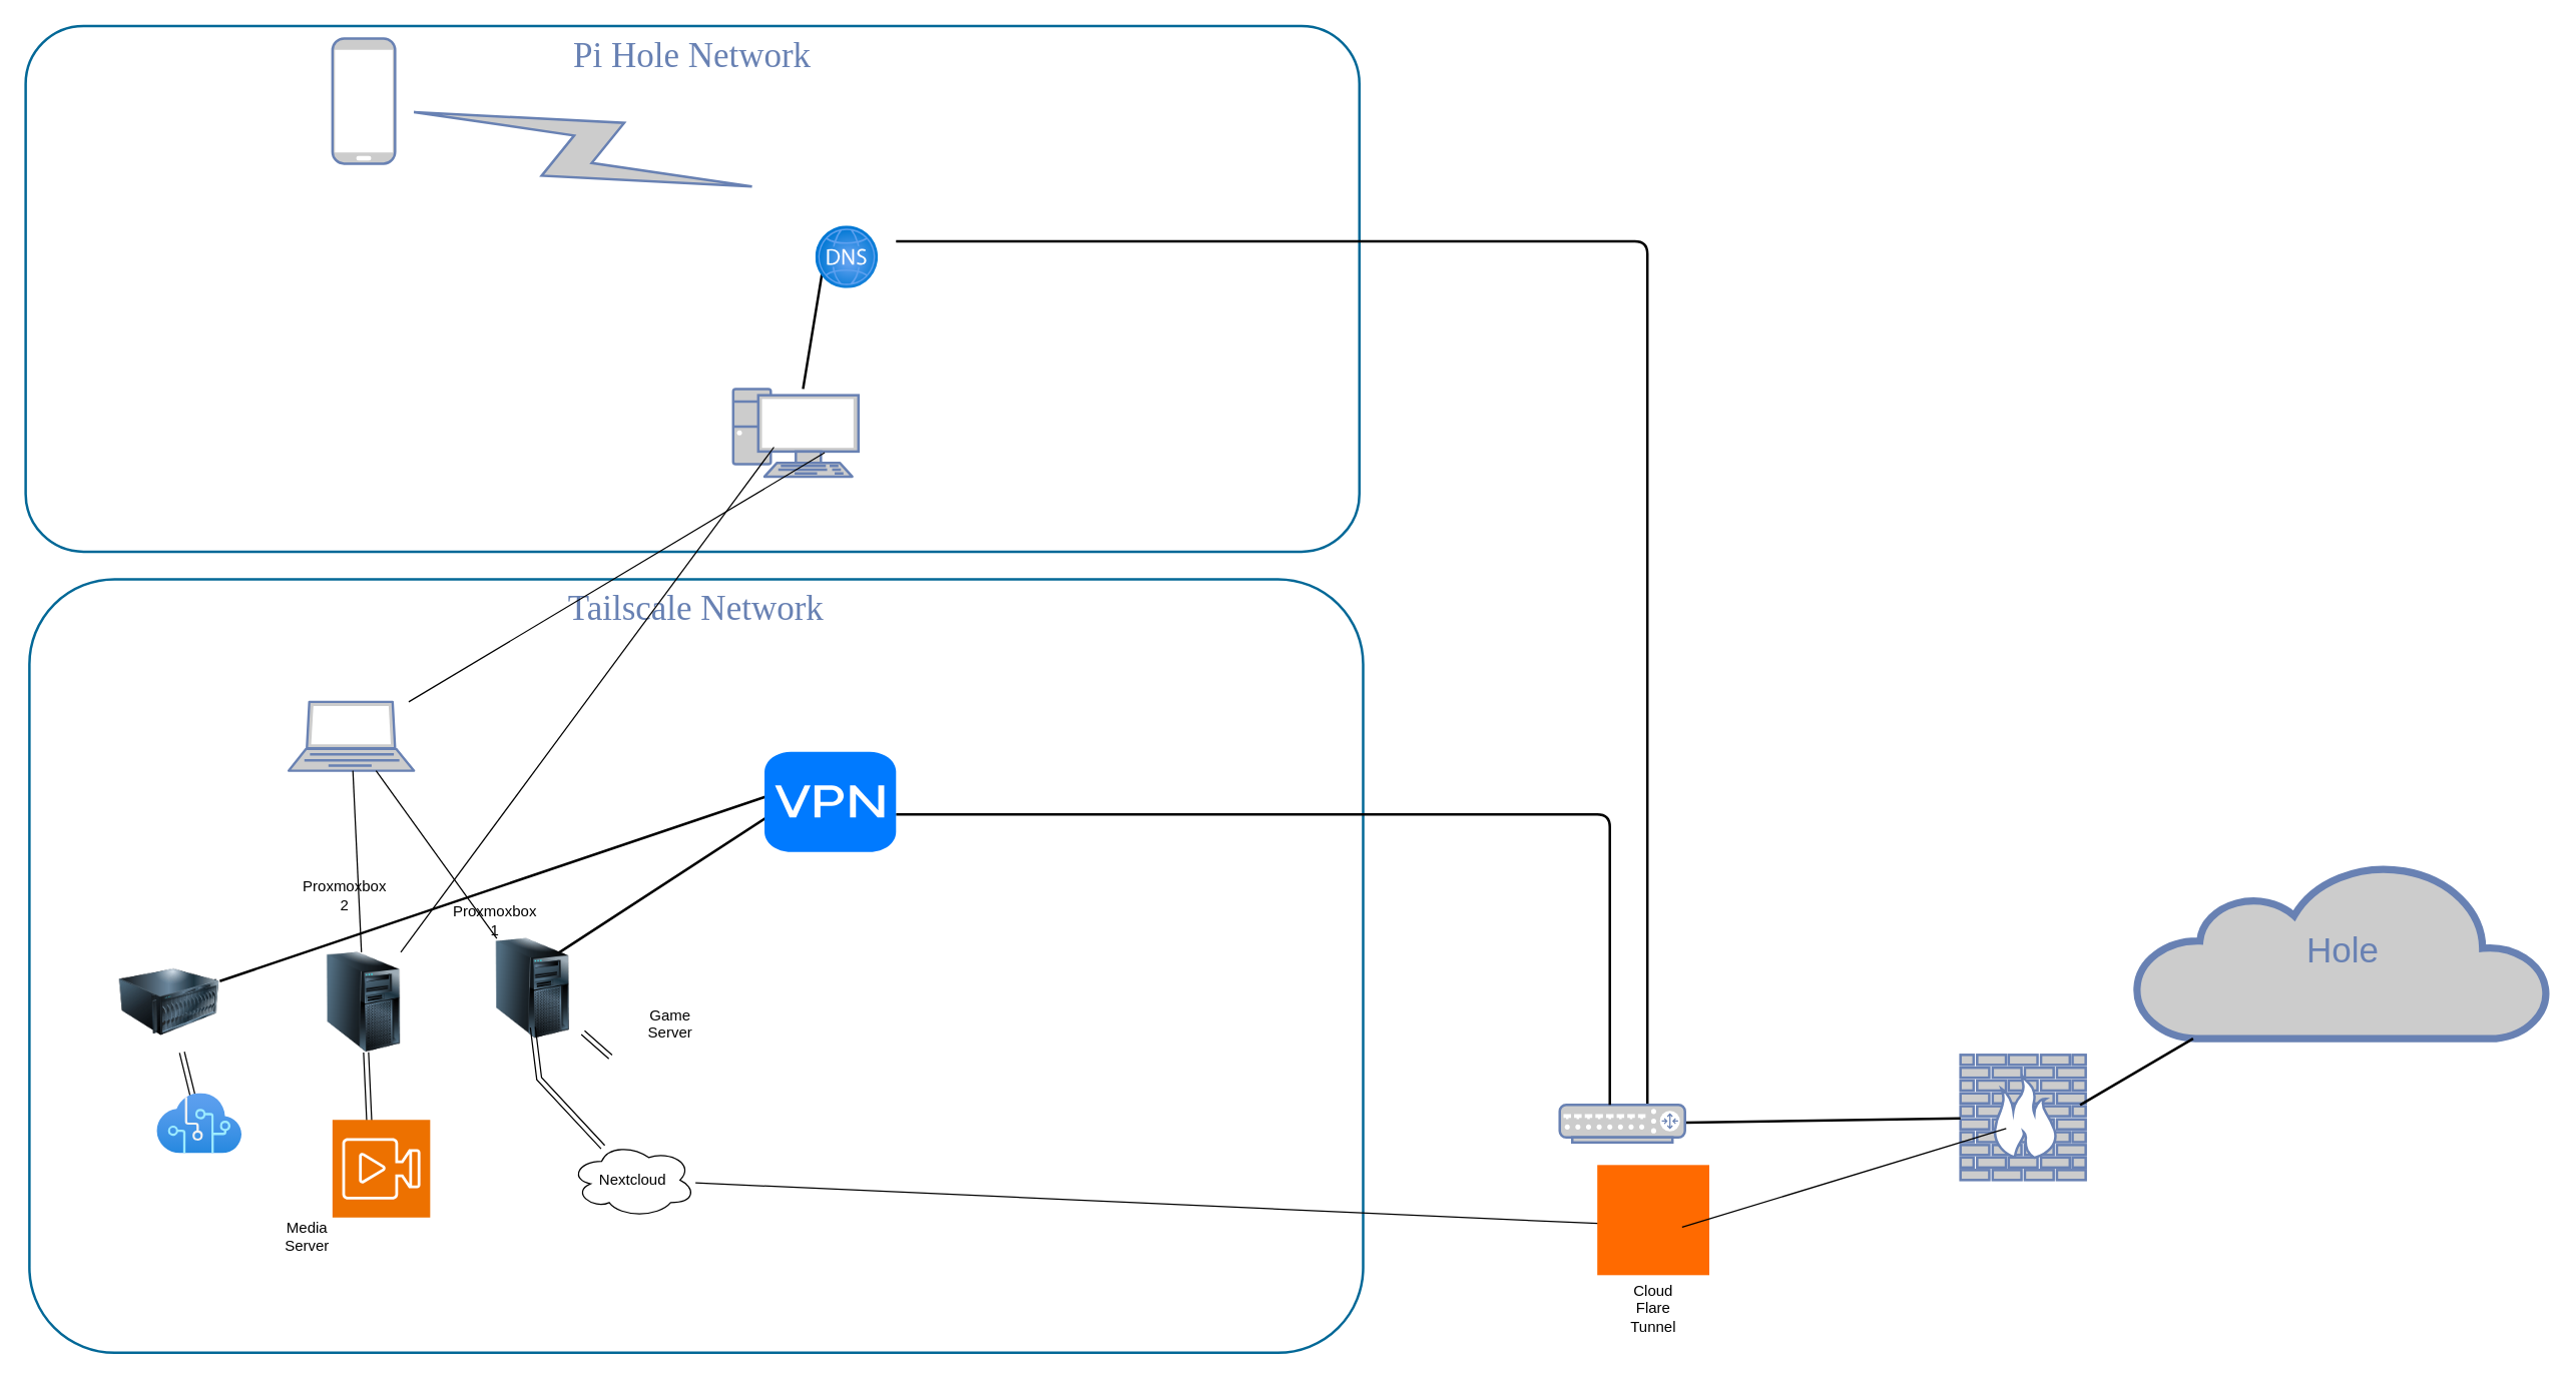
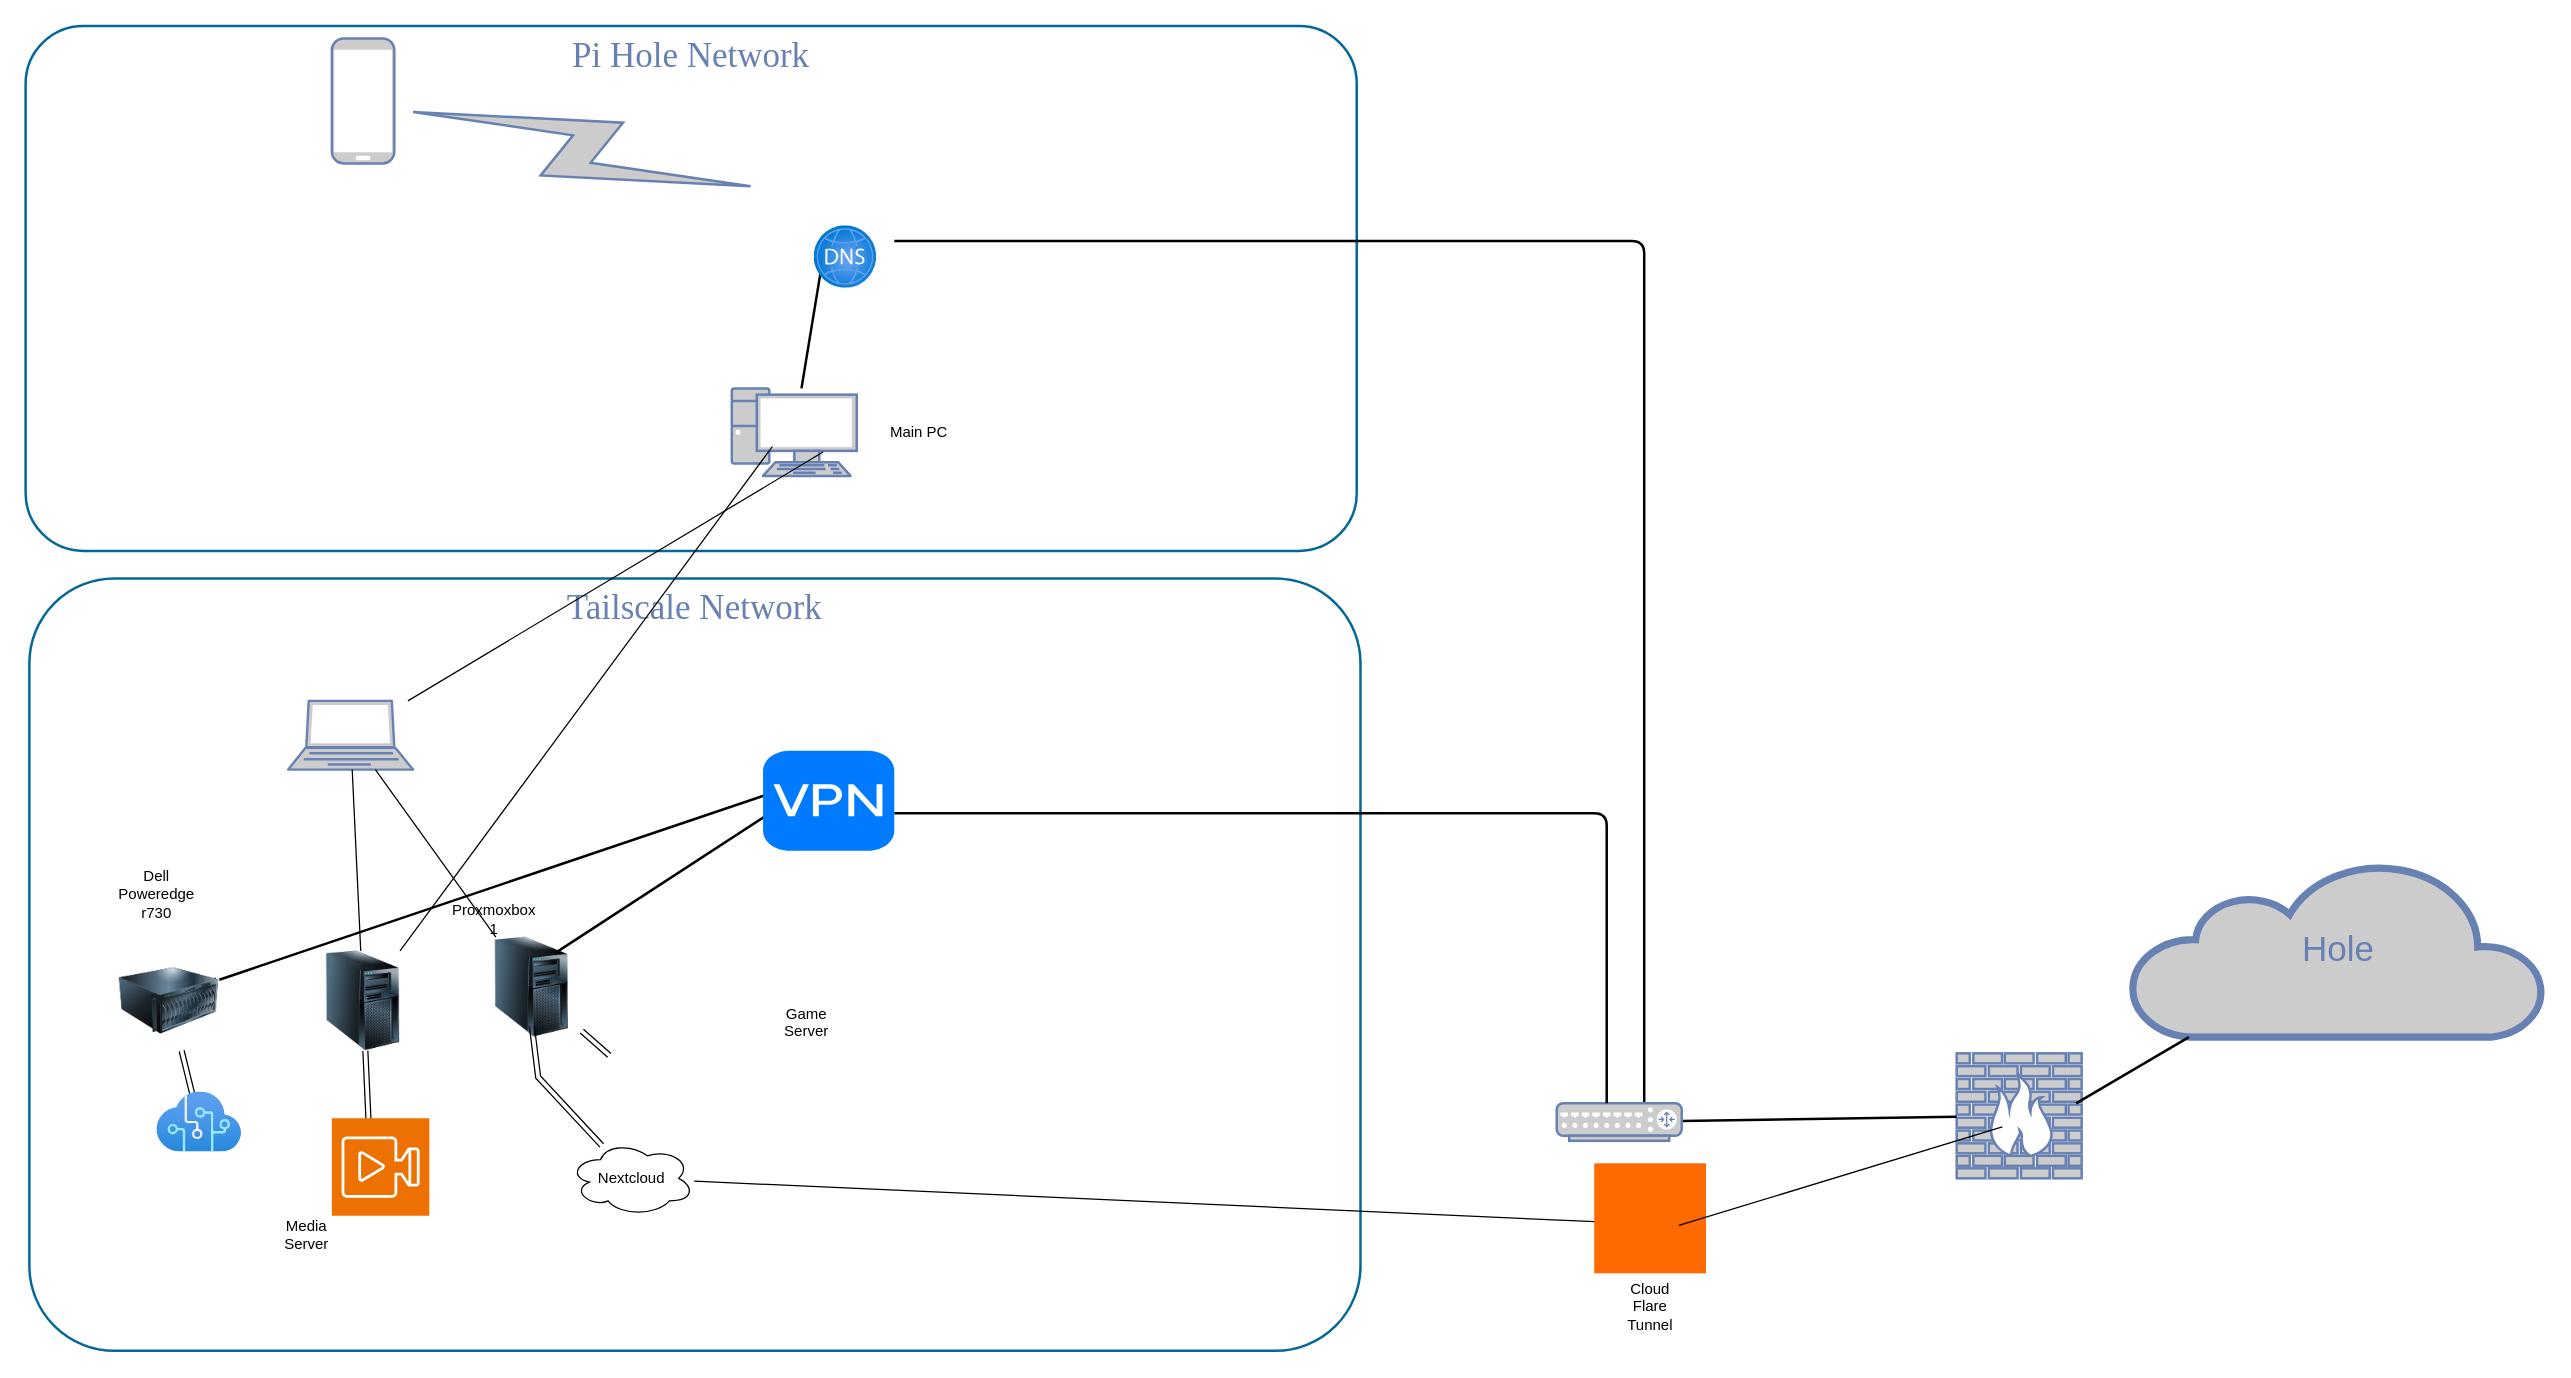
+ <mxCell id="36" value="Main PC" style="text;strokeColor=none;align=center;fillColor=none;html=1;verticalAlign=middle;whiteSpace=wrap;rounded=0;" vertex="1" parent="1"><mxGeometry x="705" y="330" width="60" height="30" as="geometry" /></mxCell>
+ <mxCell id="19" value="Dell Poweredge r730" style="text;strokeColor=none;align=center;fillColor=none;html=1;verticalAlign=middle;whiteSpace=wrap;rounded=0;" vertex="1" parent="1"><mxGeometry x="95" y="700" width="60" height="30" as="geometry" /></mxCell>
- <mxCell id="20" value="Proxmoxbox 2" style="text;strokeColor=none;align=center;fillColor=none;html=1;verticalAlign=middle;whiteSpace=wrap;rounded=0;" vertex="1" parent="1"><mxGeometry x="245" y="700" width="60" height="30" as="geometry" /></mxCell>
- <mxCell id="34" value="&lt;div&gt;Game Server&lt;/div&gt;&lt;div&gt;&lt;br&gt;&lt;/div&gt;" style="text;strokeColor=none;align=center;fillColor=none;html=1;verticalAlign=middle;whiteSpace=wrap;rounded=0;" vertex="1" parent="1"><mxGeometry x="505" y="810" width="60" height="30" as="geometry" /></mxCell>
+ <mxCell id="34" value="&lt;div&gt;Game Server&lt;/div&gt;&lt;div&gt;&lt;br&gt;&lt;/div&gt;" style="text;strokeColor=none;align=center;fillColor=none;html=1;verticalAlign=middle;whiteSpace=wrap;rounded=0;" vertex="1" parent="1"><mxGeometry x="615" y="810" width="60" height="30" as="geometry" /></mxCell>
